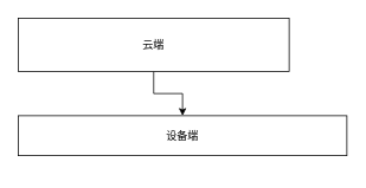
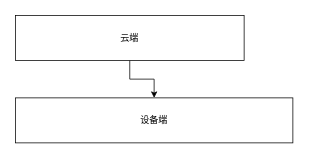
- <mxCell id="4" value="设备端" style="rounded=0;whiteSpace=wrap;html=1;" vertex="1" parent="1"><mxGeometry x="20" y="130" width="370" height="45" as="geometry" /></mxCell>
+ <mxCell id="4" value="设备端" style="rounded=0;whiteSpace=wrap;html=1;" vertex="1" parent="1"><mxGeometry x="20" y="130" width="370" height="60" as="geometry" /></mxCell>
